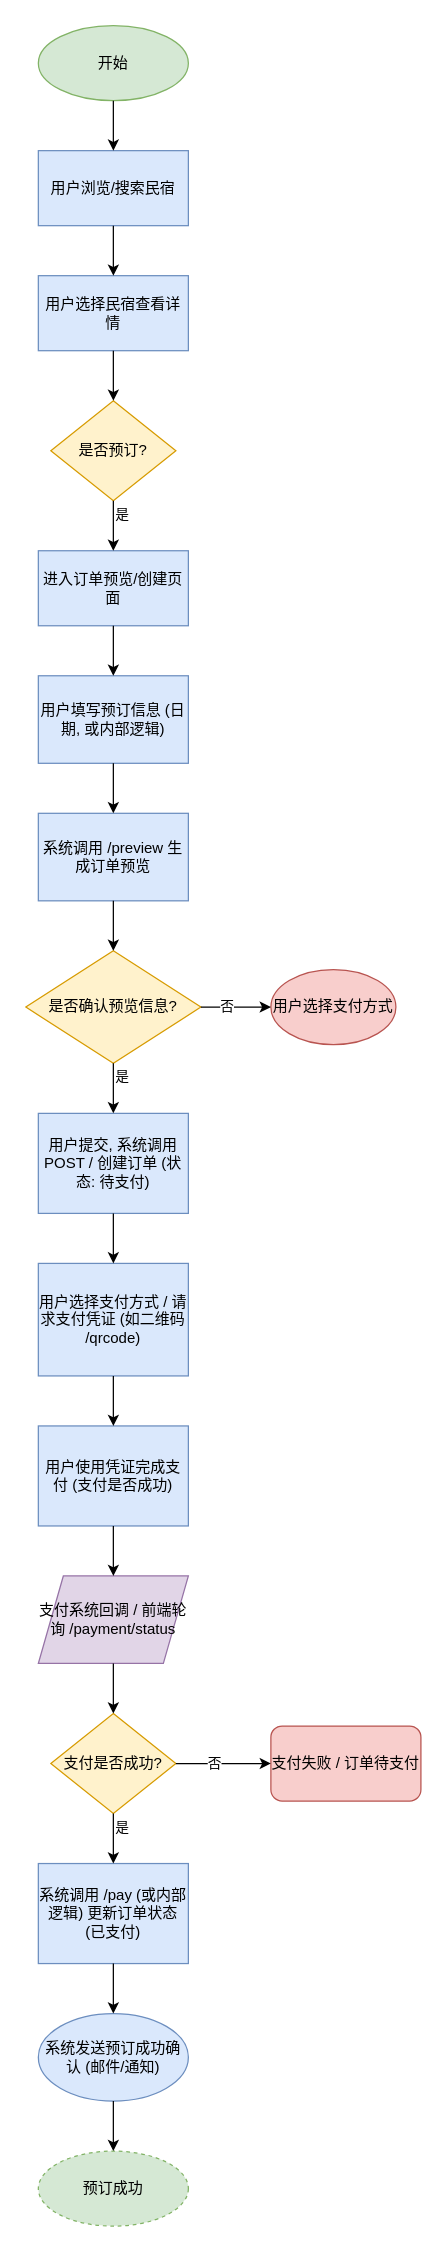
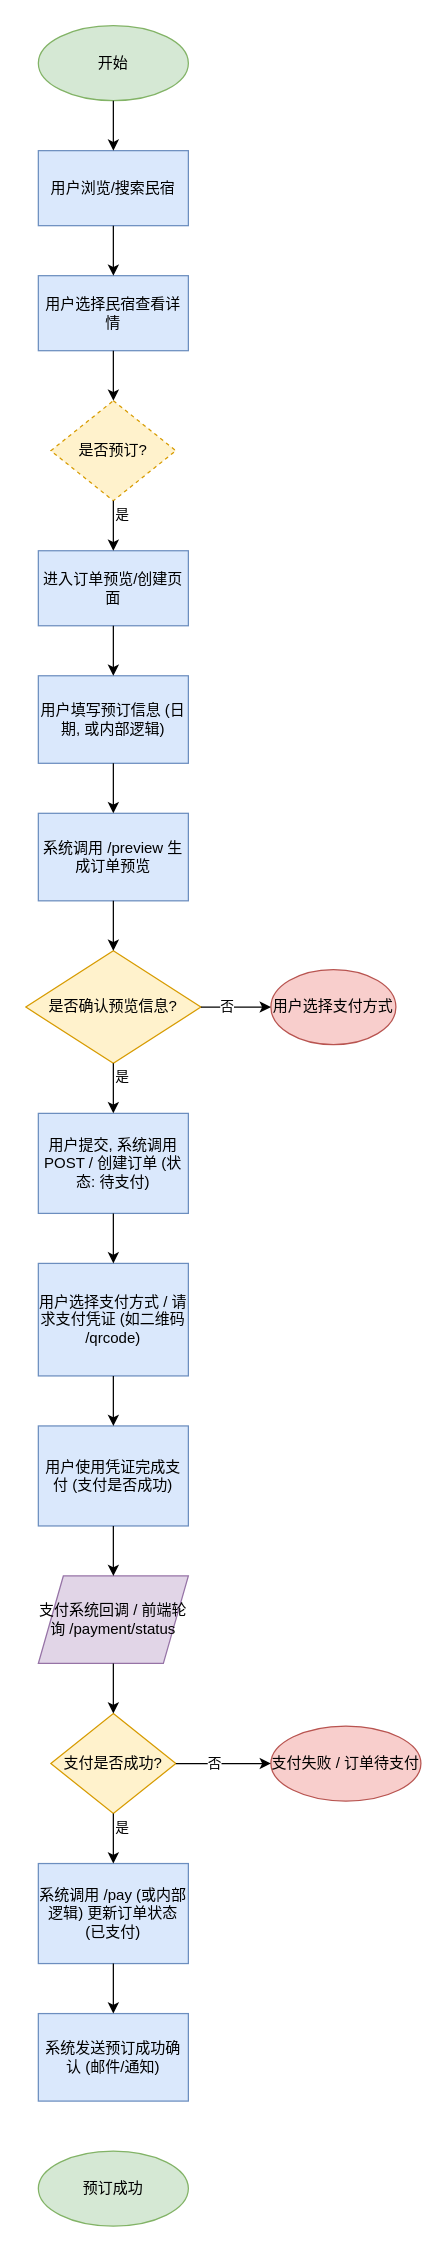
- <mxCell id="5" value="是否预订?" style="rhombus;whiteSpace=wrap;html=1;fillColor=#fff2cc;strokeColor=#d79b00;" parent="1" vertex="1"><mxGeometry x="40" y="320" width="100" height="80" as="geometry" /></mxCell>
+ <mxCell id="5" value="是否预订?" style="rhombus;whiteSpace=wrap;html=1;fillColor=#fff2cc;strokeColor=#d79b00;dashed=1;" parent="1" vertex="1"><mxGeometry x="40" y="320" width="100" height="80" as="geometry" /></mxCell>
- <mxCell id="19" value="支付失败 / 订单待支付" style="whiteSpace=wrap;html=1;fillColor=#f8cecc;strokeColor=#b85450;rounded=1;" parent="1" vertex="1"><mxGeometry x="216" y="1380" width="120" height="60" as="geometry" /></mxCell>
+ <mxCell id="19" value="支付失败 / 订单待支付" style="ellipse;whiteSpace=wrap;html=1;fillColor=#f8cecc;strokeColor=#b85450;" parent="1" vertex="1"><mxGeometry x="216" y="1380" width="120" height="60" as="geometry" /></mxCell>
- <mxCell id="16" value="系统发送预订成功确认 (邮件/通知)" style="ellipse;whiteSpace=wrap;html=1;fillColor=#dae8fc;strokeColor=#6c8ebf;" parent="1" vertex="1"><mxGeometry x="30" y="1610" width="120" height="70" as="geometry" /></mxCell>
+ <mxCell id="16" value="系统发送预订成功确认 (邮件/通知)" style="rounded=0;whiteSpace=wrap;html=1;fillColor=#dae8fc;strokeColor=#6c8ebf;" parent="1" vertex="1"><mxGeometry x="30" y="1610" width="120" height="70" as="geometry" /></mxCell>
- <mxCell id="36" value="" style="edgeStyle=orthogonalEdgeStyle;rounded=0;orthogonalLoop=1;jettySize=auto;html=1;endArrow=classic;endFill=1;" parent="1" source="16" target="17" edge="1"><mxGeometry relative="1" as="geometry" /></mxCell>
- <mxCell id="17" value="预订成功" style="ellipse;whiteSpace=wrap;html=1;fillColor=#d5e8d4;strokeColor=#82b366;dashed=1;" parent="1" vertex="1"><mxGeometry x="30" y="1720" width="120" height="60" as="geometry" /></mxCell>
+ <mxCell id="17" value="预订成功" style="ellipse;whiteSpace=wrap;html=1;fillColor=#d5e8d4;strokeColor=#82b366;" parent="1" vertex="1"><mxGeometry x="30" y="1720" width="120" height="60" as="geometry" /></mxCell>
